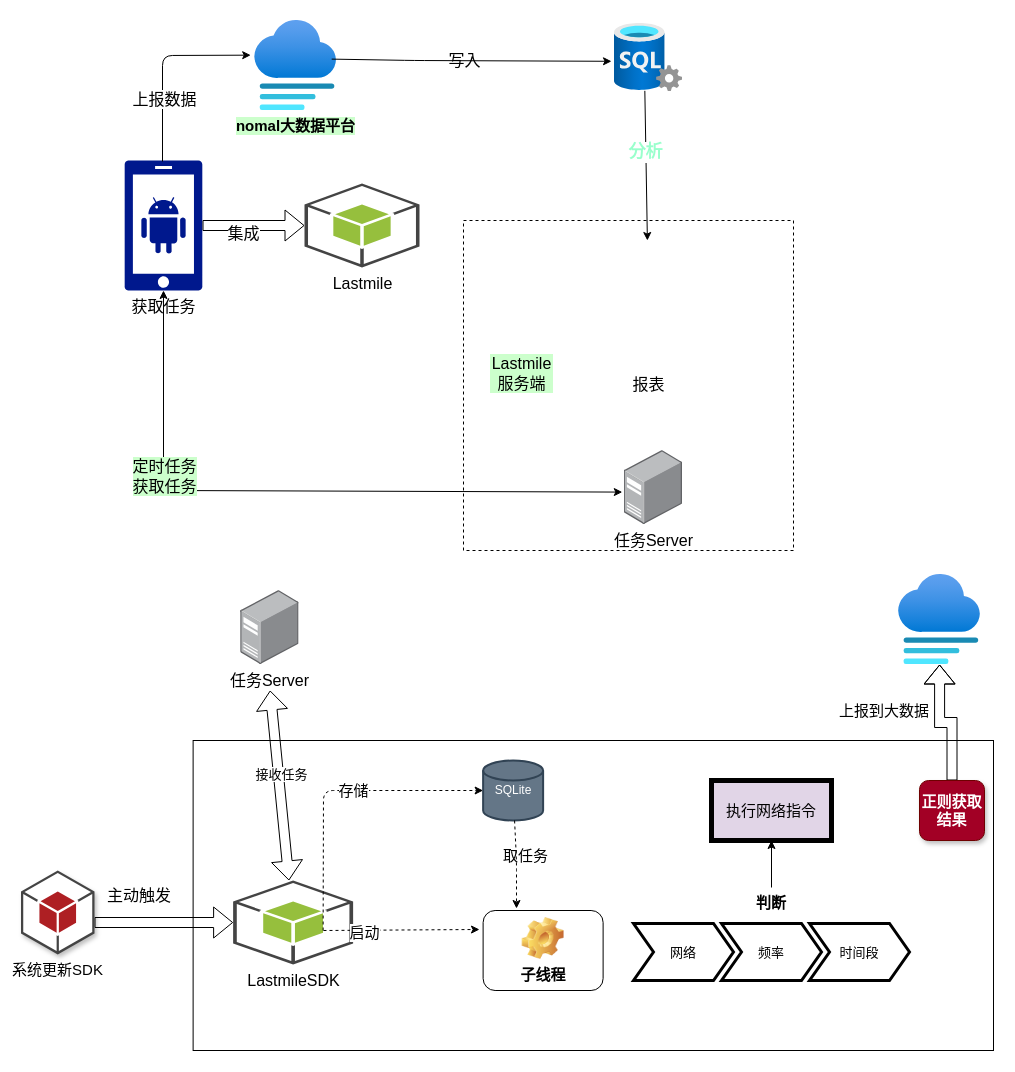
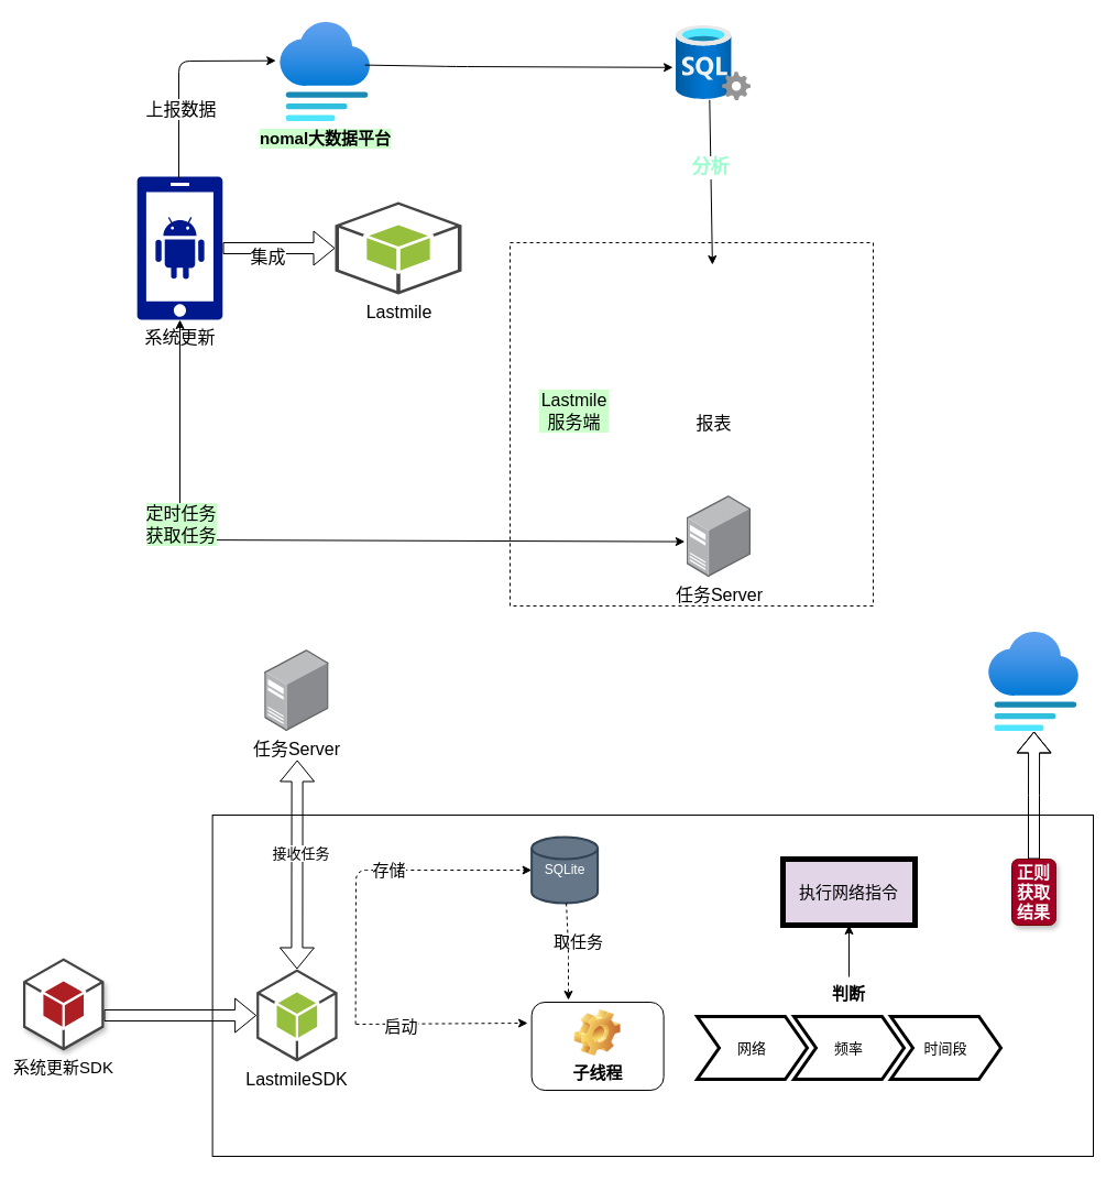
- <mxCell id="17" value="&lt;font color=&quot;#000000&quot;&gt;写入&lt;/font&gt;" style="text;html=1;align=center;verticalAlign=middle;resizable=0;points=[];autosize=1;strokeColor=none;fontSize=16;fontColor=#99FFCC;" parent="1" vertex="1"><mxGeometry x="439" y="50" width="50" height="20" as="geometry" /></mxCell>
- <mxCell id="4" value="获取任务" style="aspect=fixed;pointerEvents=1;shadow=0;dashed=0;html=1;strokeColor=none;labelPosition=center;verticalLabelPosition=bottom;verticalAlign=top;align=center;fillColor=#00188D;shape=mxgraph.mscae.enterprise.android_phone;fontSize=16;" parent="1" vertex="1"><mxGeometry x="124" y="160" width="78" height="130" as="geometry" /></mxCell>
+ <mxCell id="4" value="系统更新" style="aspect=fixed;pointerEvents=1;shadow=0;dashed=0;html=1;strokeColor=none;labelPosition=center;verticalLabelPosition=bottom;verticalAlign=top;align=center;fillColor=#00188D;shape=mxgraph.mscae.enterprise.android_phone;fontSize=16;" parent="1" vertex="1"><mxGeometry x="124" y="160" width="78" height="130" as="geometry" /></mxCell>
- <mxCell id="38" value="&lt;span style=&quot;background-color: rgb(255 , 255 , 255)&quot;&gt;上报到大数据&lt;/span&gt;" style="text;html=1;strokeColor=none;fillColor=none;align=center;verticalAlign=middle;whiteSpace=wrap;rounded=0;fontSize=15;strokeWidth=5;" vertex="1" parent="1"><mxGeometry x="824" y="700" width="120" height="20" as="geometry" /></mxCell>
- <mxCell id="42" value="正则获取结果" style="text;html=1;fillColor=#a20025;align=center;verticalAlign=middle;whiteSpace=wrap;rounded=1;fontSize=15;strokeColor=#6F0000;shadow=1;fontColor=#ffffff;fontStyle=1" vertex="1" parent="1"><mxGeometry x="919" y="780" width="65" height="60" as="geometry" /></mxCell>
+ <mxCell id="42" value="正则获取结果" style="text;html=1;fillColor=#a20025;align=center;verticalAlign=middle;whiteSpace=wrap;rounded=1;fontSize=15;strokeColor=#6F0000;shadow=1;fontColor=#ffffff;fontStyle=1" vertex="1" parent="1"><mxGeometry x="919" y="780" width="40" height="60" as="geometry" /></mxCell>
- <mxCell id="43" value="&lt;span style=&quot;background-color: rgb(255 , 255 , 255)&quot;&gt;&lt;font style=&quot;font-size: 16px&quot;&gt;主动触发&lt;/font&gt;&lt;/span&gt;" style="text;html=1;strokeColor=none;fillColor=none;align=center;verticalAlign=middle;whiteSpace=wrap;rounded=0;shadow=1;fontSize=15;" vertex="1" parent="1"><mxGeometry x="94" y="885" width="90" height="20" as="geometry" /></mxCell>
- <mxCell id="21" value="&lt;span style=&quot;font-size: 16px&quot;&gt;LastmileSDK&lt;/span&gt;" style="outlineConnect=0;dashed=0;verticalLabelPosition=bottom;verticalAlign=top;align=center;html=1;shape=mxgraph.aws3.android;fillColor=#96BF3D;gradientColor=none;" vertex="1" parent="1"><mxGeometry x="232.62" y="880" width="120" height="84" as="geometry" /></mxCell>
+ <mxCell id="21" value="&lt;span style=&quot;font-size: 16px&quot;&gt;LastmileSDK&lt;/span&gt;" style="outlineConnect=0;dashed=0;verticalLabelPosition=bottom;verticalAlign=top;align=center;html=1;shape=mxgraph.aws3.android;fillColor=#96BF3D;gradientColor=none;" vertex="1" parent="1"><mxGeometry x="232.62" y="880" width="73.5" height="84" as="geometry" /></mxCell>
